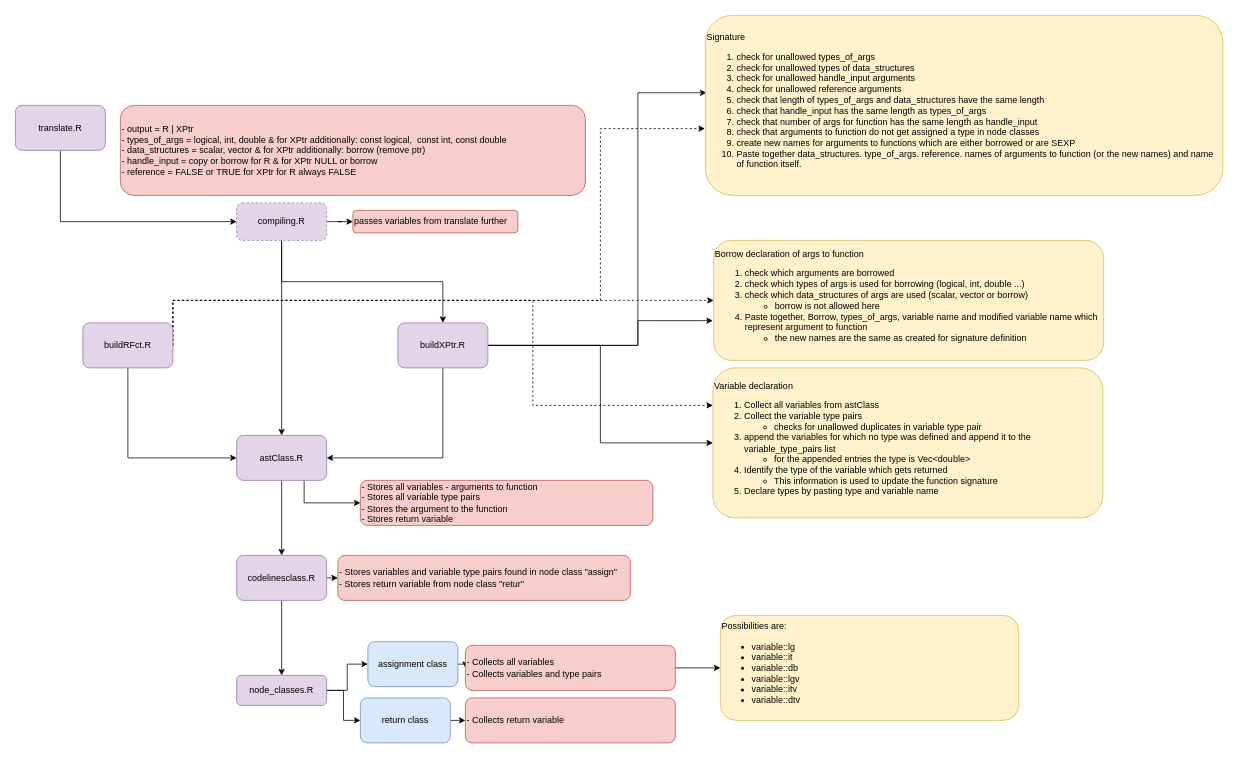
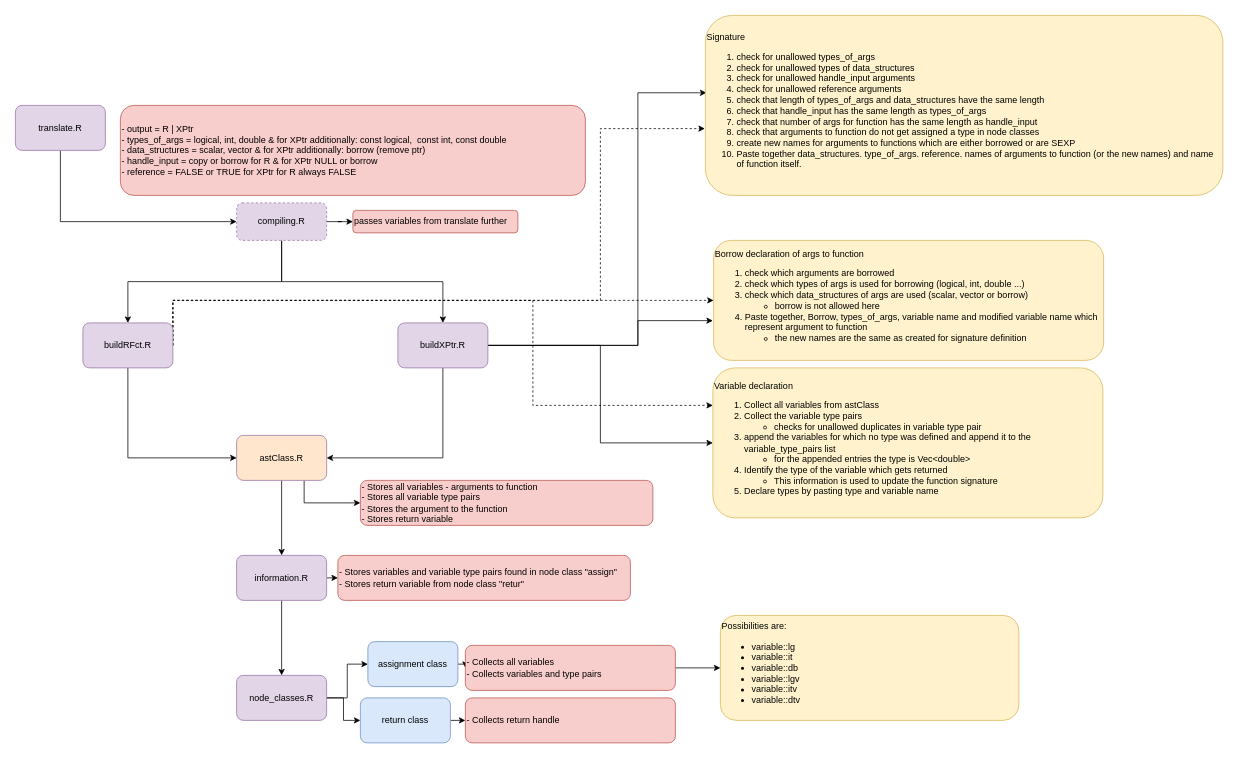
- <mxCell id="4" style="edgeStyle=orthogonalEdgeStyle;rounded=0;orthogonalLoop=1;jettySize=auto;html=1;exitX=0.5;exitY=1;exitDx=0;exitDy=0;" parent="1" source="7" target="20" edge="1"><mxGeometry relative="1" as="geometry" /></mxCell>
+ <mxCell id="4" style="edgeStyle=orthogonalEdgeStyle;rounded=0;orthogonalLoop=1;jettySize=auto;html=1;exitX=0.5;exitY=1;exitDx=0;exitDy=0;entryX=0.5;entryY=0;entryDx=0;entryDy=0;" parent="1" source="7" target="12" edge="1"><mxGeometry relative="1" as="geometry" /></mxCell>
- <mxCell id="20" value="astClass.R" style="rounded=1;whiteSpace=wrap;html=1;fillColor=#e1d5e7;strokeColor=#9673a6;" parent="1" vertex="1"><mxGeometry x="315" y="580" width="120" height="60" as="geometry" /></mxCell>
+ <mxCell id="20" value="astClass.R" style="rounded=1;whiteSpace=wrap;html=1;fillColor=#ffe6cc;strokeColor=#9673a6;" parent="1" vertex="1"><mxGeometry x="315" y="580" width="120" height="60" as="geometry" /></mxCell>
- <mxCell id="23" value="codelinesclass.R" style="rounded=1;whiteSpace=wrap;html=1;fillColor=#e1d5e7;strokeColor=#9673a6;" parent="1" vertex="1"><mxGeometry x="315" y="740" width="120" height="60" as="geometry" /></mxCell>
+ <mxCell id="23" value="information.R" style="rounded=1;whiteSpace=wrap;html=1;fillColor=#e1d5e7;strokeColor=#9673a6;" parent="1" vertex="1"><mxGeometry x="315" y="740" width="120" height="60" as="geometry" /></mxCell>
- <mxCell id="26" value="node_classes.R" style="rounded=1;whiteSpace=wrap;html=1;fillColor=#e1d5e7;strokeColor=#9673a6;" parent="1" vertex="1"><mxGeometry x="315" y="900" width="120" height="40" as="geometry" /></mxCell>
+ <mxCell id="26" value="node_classes.R" style="rounded=1;whiteSpace=wrap;html=1;fillColor=#e1d5e7;strokeColor=#9673a6;" parent="1" vertex="1"><mxGeometry x="315" y="900" width="120" height="60" as="geometry" /></mxCell>
- <mxCell id="34" value="- Collects return variable" style="rounded=1;whiteSpace=wrap;html=1;fillColor=#f8cecc;strokeColor=#b85450;align=left;" parent="1" vertex="1"><mxGeometry x="620" y="930" width="280" height="60" as="geometry" /></mxCell>
+ <mxCell id="34" value="- Collects return handle" style="rounded=1;whiteSpace=wrap;html=1;fillColor=#f8cecc;strokeColor=#b85450;align=left;" parent="1" vertex="1"><mxGeometry x="620" y="930" width="280" height="60" as="geometry" /></mxCell>
